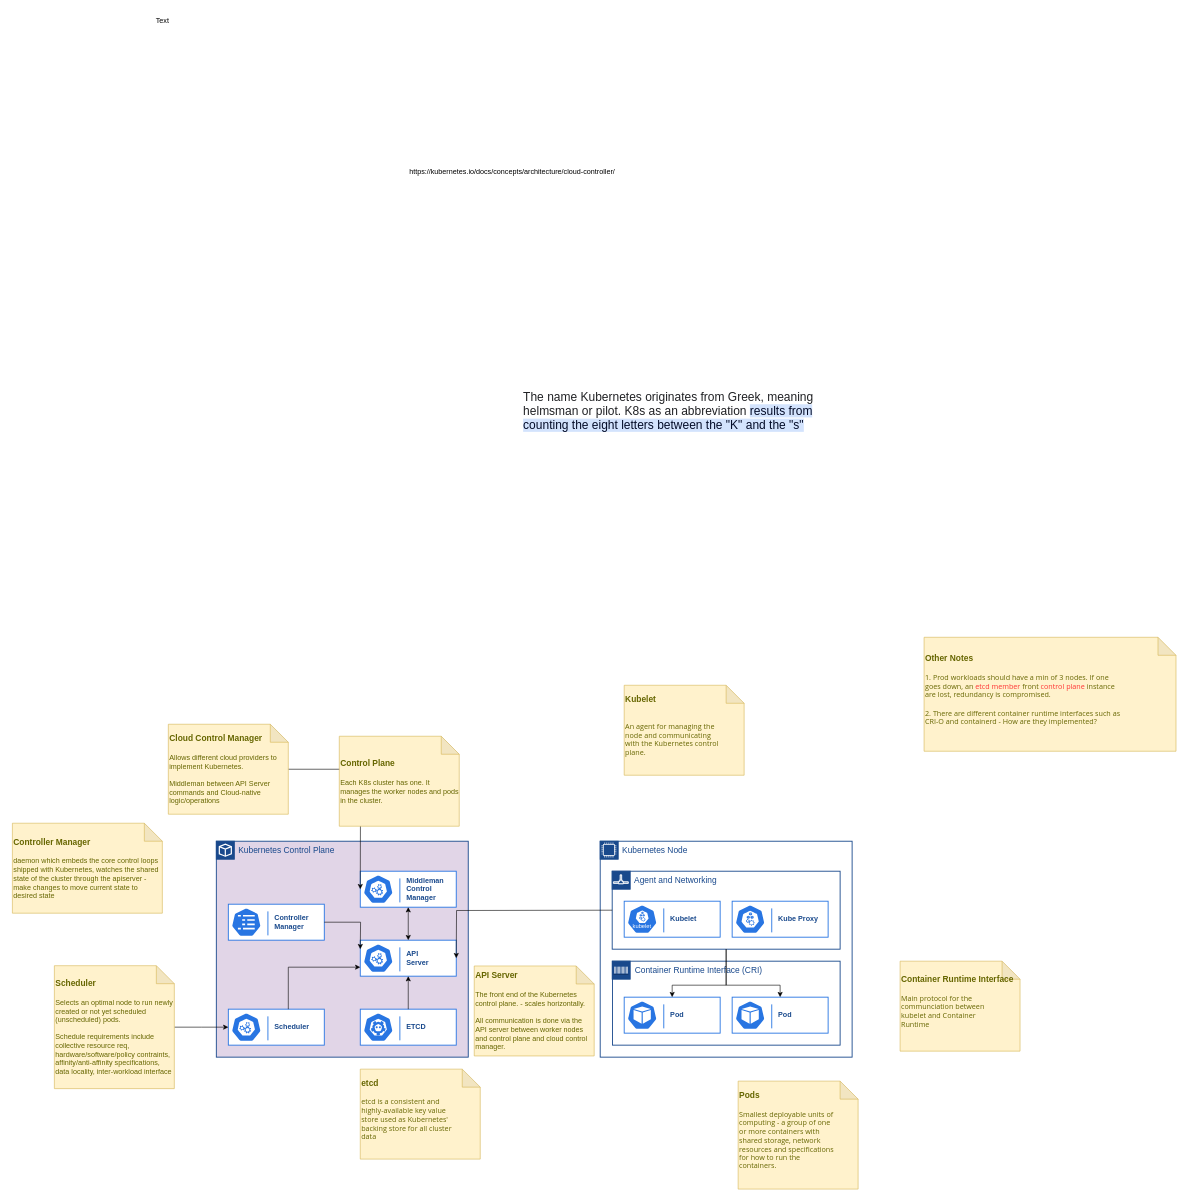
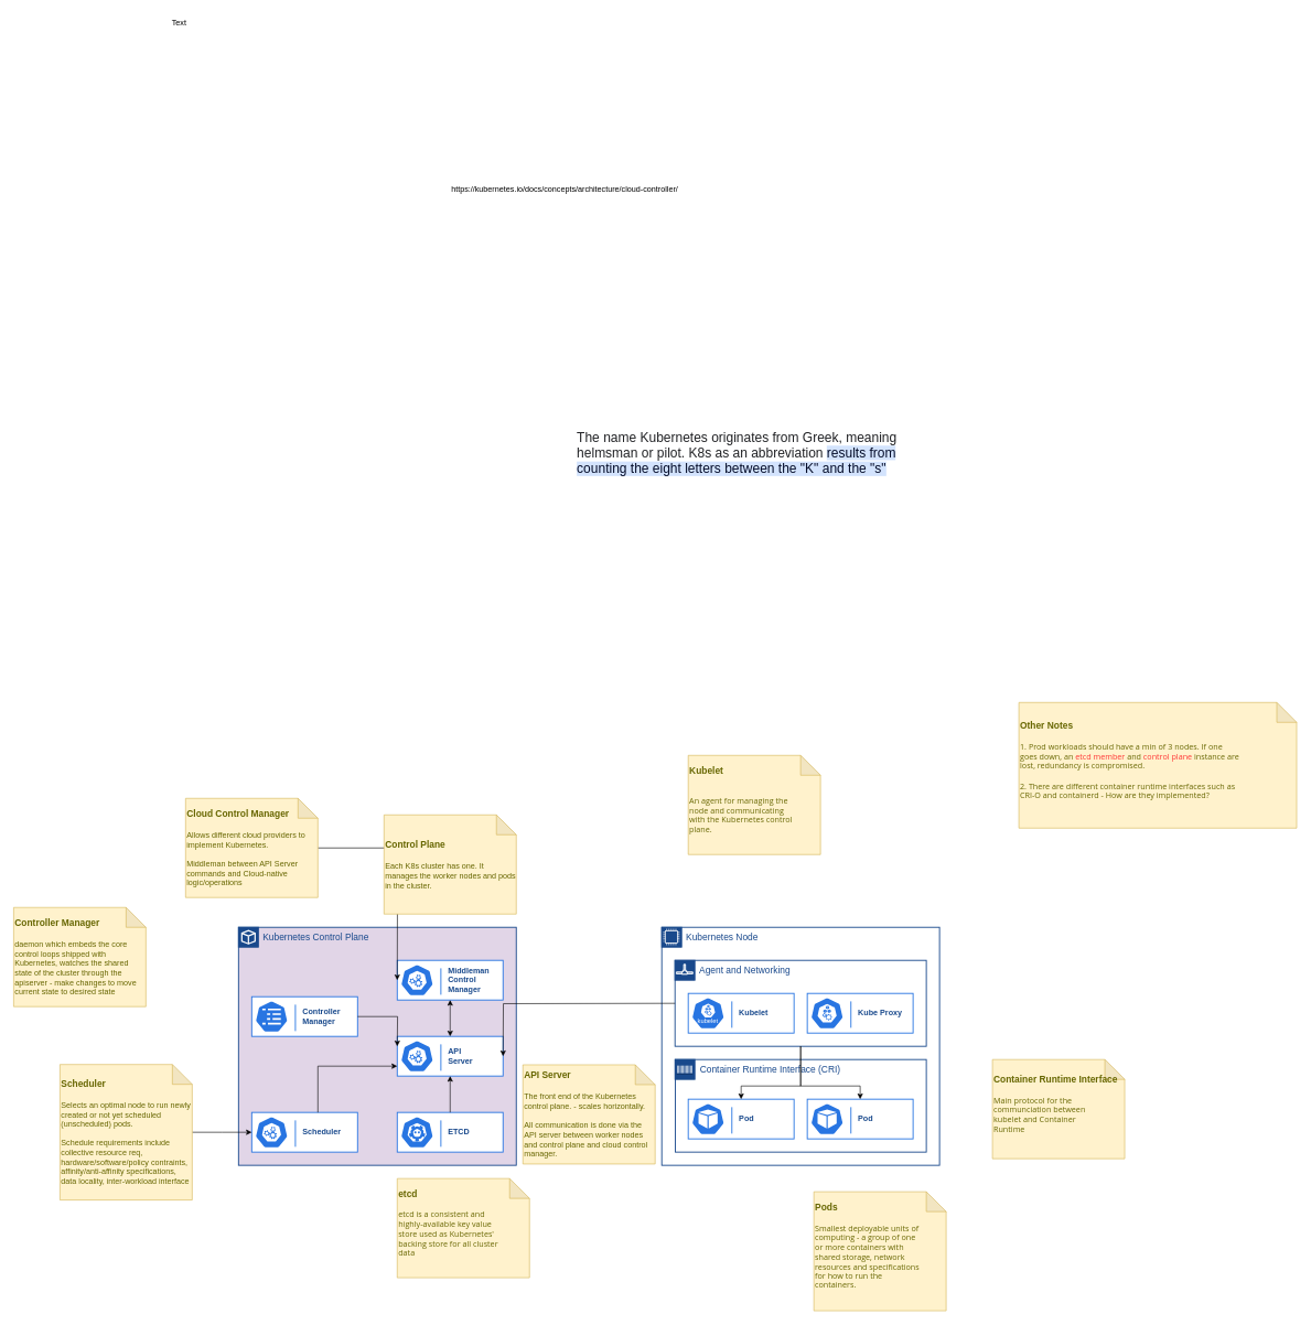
- <mxCell id="73" value="&lt;div style=&quot;font-size: 14px;&quot;&gt;&lt;b&gt;Other Notes&lt;/b&gt;&lt;/div&gt;&lt;div style=&quot;font-size: 14px;&quot;&gt;&lt;b&gt;&lt;br&gt;&lt;/b&gt;&lt;/div&gt;&lt;p style=&quot;box-sizing: border-box; margin-top: 0px; margin-bottom: 1rem; max-width: 80%; font-family: &amp;quot;open sans&amp;quot;, -apple-system, &amp;quot;system-ui&amp;quot;, &amp;quot;segoe ui&amp;quot;, Roboto, &amp;quot;helvetica neue&amp;quot;, Arial, sans-serif, &amp;quot;apple color emoji&amp;quot;, &amp;quot;segoe ui emoji&amp;quot;, &amp;quot;segoe ui symbol&amp;quot;;&quot;&gt;1. Prod workloads should have a min of 3 nodes. If one goes down, an &lt;font color=&quot;#ff3333&quot;&gt;etcd member&lt;/font&gt; front &lt;font color=&quot;#ff3333&quot;&gt;control plane&lt;/font&gt; instance are lost, redundancy is compromised.&lt;/p&gt;&lt;p style=&quot;box-sizing: border-box; margin-top: 0px; margin-bottom: 1rem; max-width: 80%; font-family: &amp;quot;open sans&amp;quot;, -apple-system, &amp;quot;system-ui&amp;quot;, &amp;quot;segoe ui&amp;quot;, Roboto, &amp;quot;helvetica neue&amp;quot;, Arial, sans-serif, &amp;quot;apple color emoji&amp;quot;, &amp;quot;segoe ui emoji&amp;quot;, &amp;quot;segoe ui symbol&amp;quot;;&quot;&gt;2. There are different container runtime interfaces such as CRI-O and containerd - How are they implemented?&lt;/p&gt;&lt;p style=&quot;box-sizing: border-box; margin-top: 0px; margin-bottom: 1rem; max-width: 80%; color: rgb(34, 34, 34); font-family: &amp;quot;open sans&amp;quot;, -apple-system, &amp;quot;system-ui&amp;quot;, &amp;quot;segoe ui&amp;quot;, Roboto, &amp;quot;helvetica neue&amp;quot;, Arial, sans-serif, &amp;quot;apple color emoji&amp;quot;, &amp;quot;segoe ui emoji&amp;quot;, &amp;quot;segoe ui symbol&amp;quot;; font-size: 16px; background-color: rgb(255, 255, 255);&quot;&gt;&lt;/p&gt;" style="shape=note;whiteSpace=wrap;html=1;backgroundOutline=1;darkOpacity=0.05;fillColor=#fff2cc;strokeColor=#d6b656;fontColor=#666600;align=left;" parent="43" vertex="1"><mxGeometry x="1540" y="1062" width="420" height="190" as="geometry" /></mxCell>
+ <mxCell id="73" value="&lt;div style=&quot;font-size: 14px;&quot;&gt;&lt;b&gt;Other Notes&lt;/b&gt;&lt;/div&gt;&lt;div style=&quot;font-size: 14px;&quot;&gt;&lt;b&gt;&lt;br&gt;&lt;/b&gt;&lt;/div&gt;&lt;p style=&quot;box-sizing: border-box; margin-top: 0px; margin-bottom: 1rem; max-width: 80%; font-family: &amp;quot;open sans&amp;quot;, -apple-system, &amp;quot;system-ui&amp;quot;, &amp;quot;segoe ui&amp;quot;, Roboto, &amp;quot;helvetica neue&amp;quot;, Arial, sans-serif, &amp;quot;apple color emoji&amp;quot;, &amp;quot;segoe ui emoji&amp;quot;, &amp;quot;segoe ui symbol&amp;quot;;&quot;&gt;1. Prod workloads should have a min of 3 nodes. If one goes down, an &lt;font color=&quot;#ff3333&quot;&gt;etcd member&lt;/font&gt; and &lt;font color=&quot;#ff3333&quot;&gt;control plane&lt;/font&gt; instance are lost, redundancy is compromised.&lt;/p&gt;&lt;p style=&quot;box-sizing: border-box; margin-top: 0px; margin-bottom: 1rem; max-width: 80%; font-family: &amp;quot;open sans&amp;quot;, -apple-system, &amp;quot;system-ui&amp;quot;, &amp;quot;segoe ui&amp;quot;, Roboto, &amp;quot;helvetica neue&amp;quot;, Arial, sans-serif, &amp;quot;apple color emoji&amp;quot;, &amp;quot;segoe ui emoji&amp;quot;, &amp;quot;segoe ui symbol&amp;quot;;&quot;&gt;2. There are different container runtime interfaces such as CRI-O and containerd - How are they implemented?&lt;/p&gt;&lt;p style=&quot;box-sizing: border-box; margin-top: 0px; margin-bottom: 1rem; max-width: 80%; color: rgb(34, 34, 34); font-family: &amp;quot;open sans&amp;quot;, -apple-system, &amp;quot;system-ui&amp;quot;, &amp;quot;segoe ui&amp;quot;, Roboto, &amp;quot;helvetica neue&amp;quot;, Arial, sans-serif, &amp;quot;apple color emoji&amp;quot;, &amp;quot;segoe ui emoji&amp;quot;, &amp;quot;segoe ui symbol&amp;quot;; font-size: 16px; background-color: rgb(255, 255, 255);&quot;&gt;&lt;/p&gt;" style="shape=note;whiteSpace=wrap;html=1;backgroundOutline=1;darkOpacity=0.05;fillColor=#fff2cc;strokeColor=#d6b656;fontColor=#666600;align=left;" parent="43" vertex="1"><mxGeometry x="1540" y="1062" width="420" height="190" as="geometry" /></mxCell>
- <mxCell id="69" value="&lt;div style=&quot;font-size: 14px;&quot;&gt;&lt;b style=&quot;&quot;&gt;&lt;font style=&quot;font-size: 14px;&quot;&gt;Control Plane&lt;/font&gt;&lt;/b&gt;&lt;/div&gt;&lt;div style=&quot;font-size: 14px;&quot;&gt;&lt;b style=&quot;&quot;&gt;&lt;font style=&quot;font-size: 14px;&quot;&gt;&lt;br&gt;&lt;/font&gt;&lt;/b&gt;&lt;/div&gt;Each K8s cluster has one. It manages the worker nodes and pods in the cluster." style="shape=note;whiteSpace=wrap;html=1;backgroundOutline=1;darkOpacity=0.05;fillColor=#fff2cc;strokeColor=#d6b656;fontColor=#666600;align=left;" parent="43" vertex="1"><mxGeometry x="565" y="1227" width="200" height="150" as="geometry" /></mxCell>
+ <mxCell id="69" value="&lt;div style=&quot;font-size: 14px;&quot;&gt;&lt;b style=&quot;&quot;&gt;&lt;font style=&quot;font-size: 14px;&quot;&gt;Control Plane&lt;/font&gt;&lt;/b&gt;&lt;/div&gt;&lt;div style=&quot;font-size: 14px;&quot;&gt;&lt;b style=&quot;&quot;&gt;&lt;font style=&quot;font-size: 14px;&quot;&gt;&lt;br&gt;&lt;/font&gt;&lt;/b&gt;&lt;/div&gt;Each K8s cluster has one. It manages the worker nodes and pods in the cluster." style="shape=note;whiteSpace=wrap;html=1;backgroundOutline=1;darkOpacity=0.05;fillColor=#fff2cc;strokeColor=#d6b656;fontColor=#666600;align=left;" parent="43" vertex="1"><mxGeometry x="580" y="1232" width="200" height="150" as="geometry" /></mxCell>
- <mxCell id="68" value="&lt;div style=&quot;font-size: 14px;&quot;&gt;&lt;b style=&quot;&quot;&gt;&lt;font style=&quot;font-size: 14px;&quot;&gt;Controller Manager&lt;br&gt;&lt;br&gt;&lt;/font&gt;&lt;/b&gt;&lt;/div&gt;daemon which embeds the core control loops shipped with Kubernetes, watches the shared state of the cluster through the apiserver - make changes to move current state to desired state" style="shape=note;whiteSpace=wrap;html=1;backgroundOutline=1;darkOpacity=0.05;fillColor=#fff2cc;strokeColor=#d6b656;fontColor=#666600;align=left;" parent="43" vertex="1"><mxGeometry x="20" y="1372" width="250" height="150" as="geometry" /></mxCell>
+ <mxCell id="68" value="&lt;div style=&quot;font-size: 14px;&quot;&gt;&lt;b style=&quot;&quot;&gt;&lt;font style=&quot;font-size: 14px;&quot;&gt;Controller Manager&lt;br&gt;&lt;br&gt;&lt;/font&gt;&lt;/b&gt;&lt;/div&gt;daemon which embeds the core control loops shipped with Kubernetes, watches the shared state of the cluster through the apiserver - make changes to move current state to desired state" style="shape=note;whiteSpace=wrap;html=1;backgroundOutline=1;darkOpacity=0.05;fillColor=#fff2cc;strokeColor=#d6b656;fontColor=#666600;align=left;" parent="43" vertex="1"><mxGeometry x="20" y="1372" width="200" height="150" as="geometry" /></mxCell>
